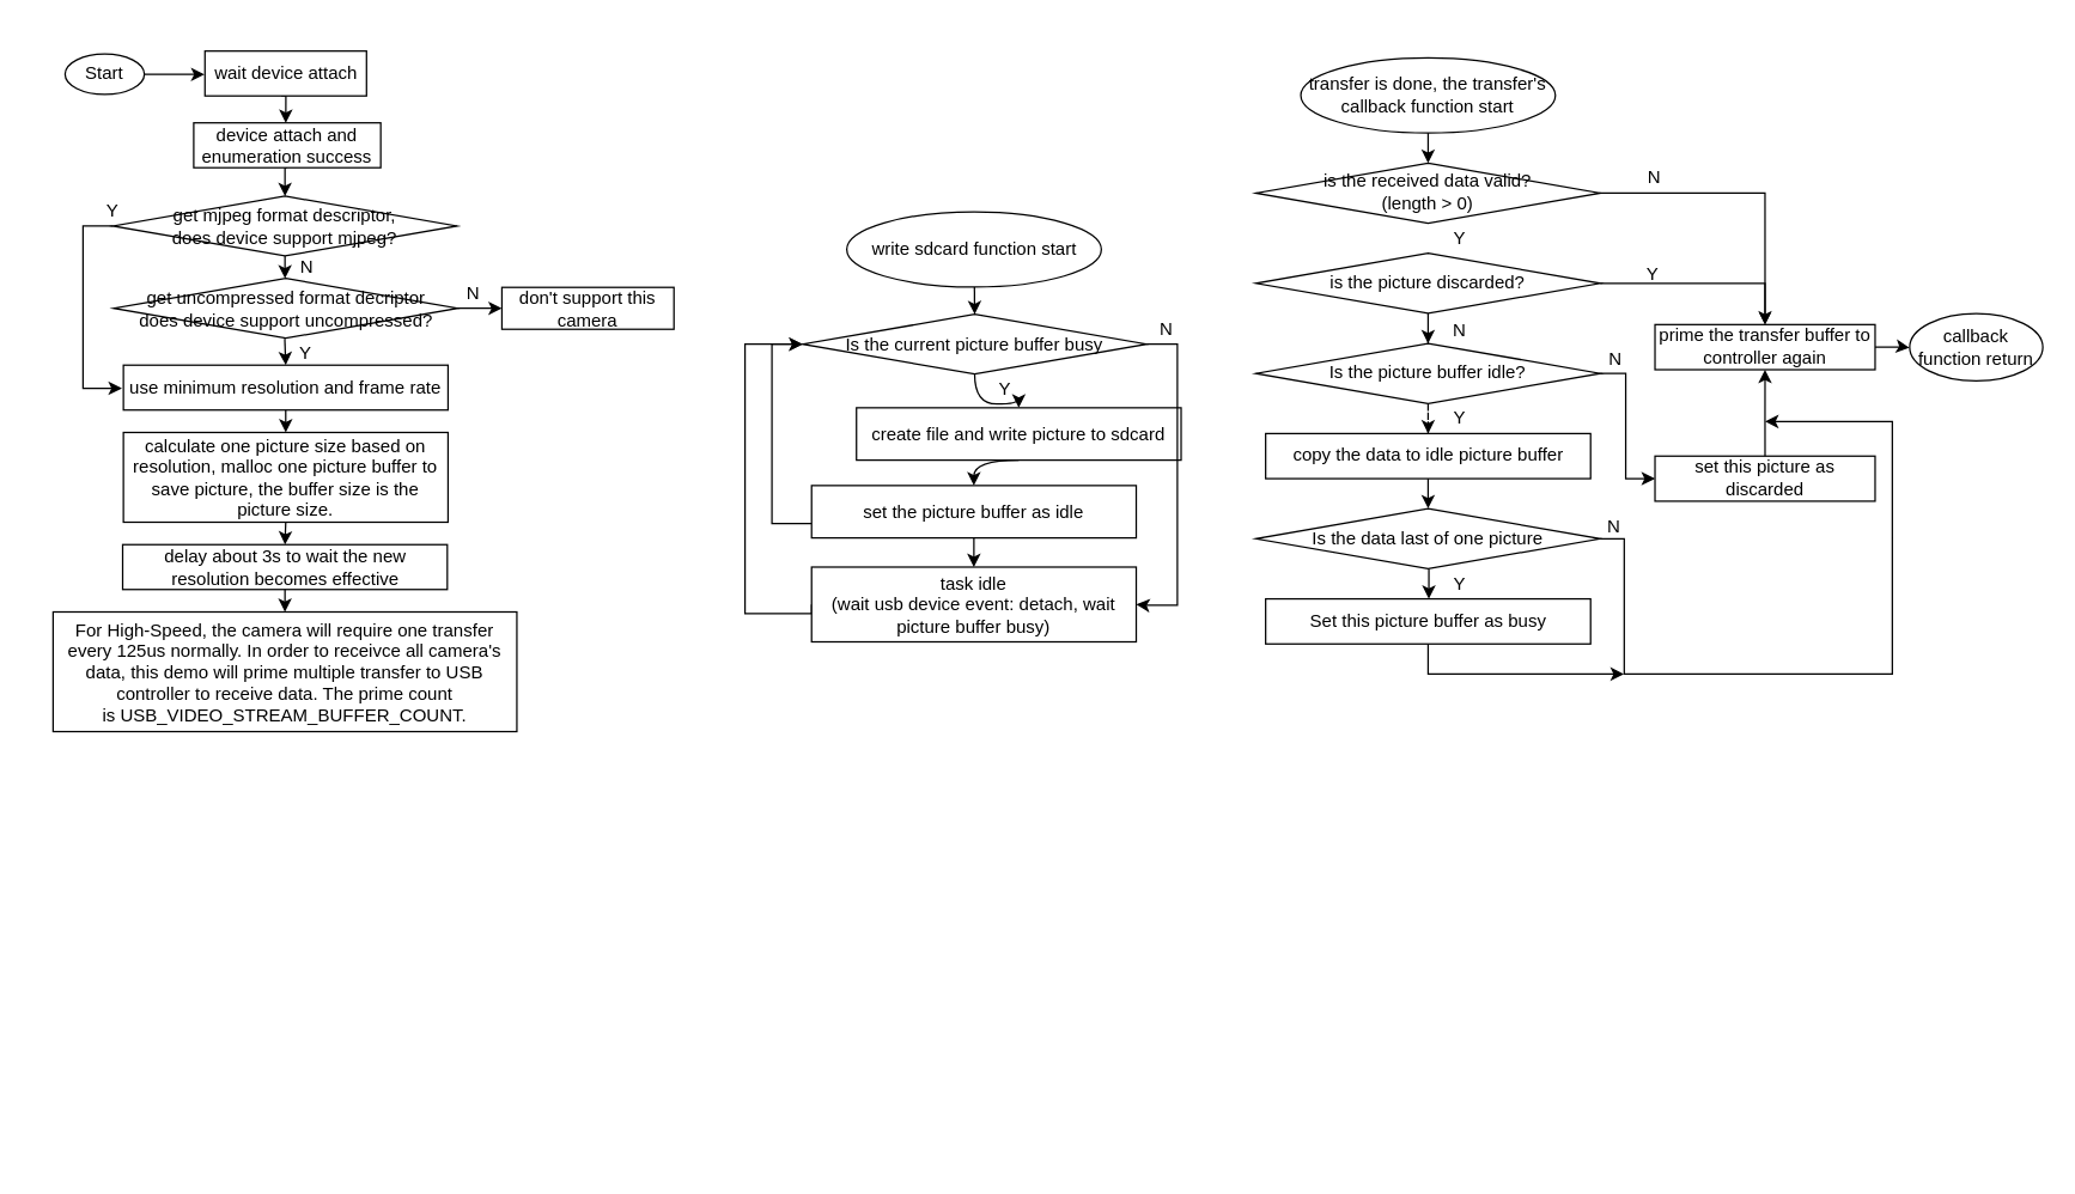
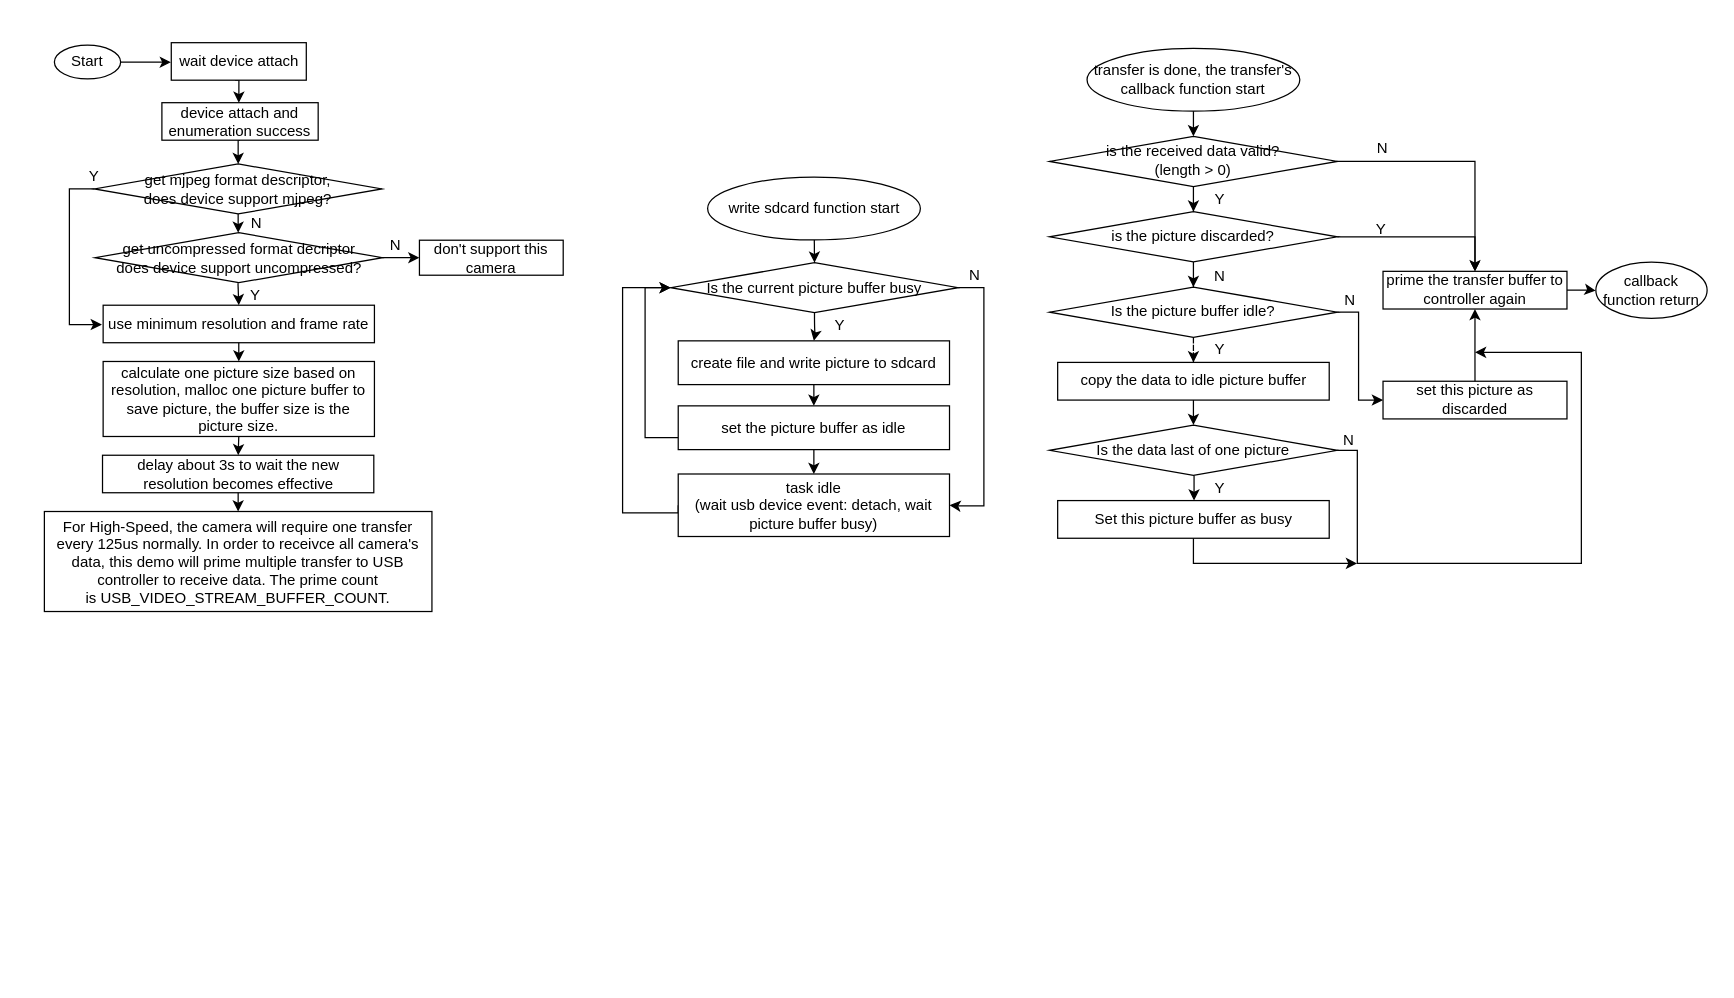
+ <mxCell value="" id="42" parent="1" style="edgeStyle=orthogonalEdgeStyle;rounded=0;orthogonalLoop=1;jettySize=auto;html=1;" edge="1" source="40" target="41"><mxGeometry as="geometry" relative="1" /></mxCell>
- <mxCell value="create file and write picture to sdcard" id="31" parent="1" vertex="1" style="rounded=0;whiteSpace=wrap;html=1;strokeWidth=1;"><mxGeometry x="572" y="272" as="geometry" height="35" width="217" /></mxCell>
+ <mxCell value="create file and write picture to sdcard" id="31" parent="1" vertex="1" style="rounded=0;whiteSpace=wrap;html=1;strokeWidth=1;"><mxGeometry as="geometry" height="35" width="217" y="272" x="542" /></mxCell>
